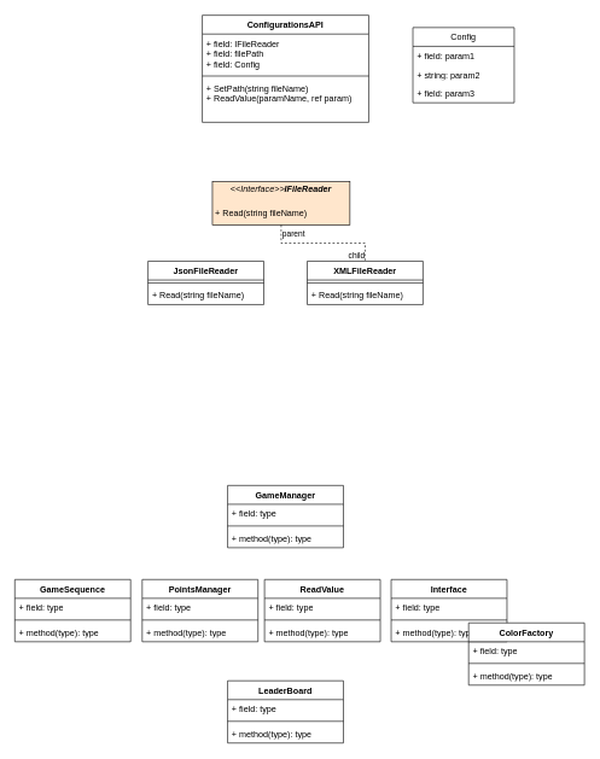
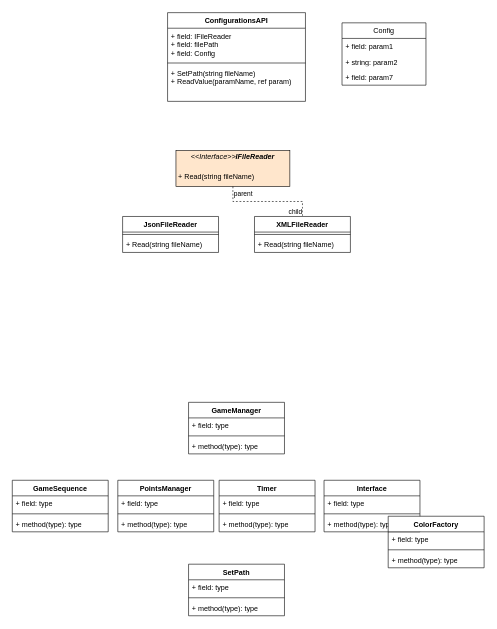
- <mxCell id="19" value="+ field: param3" style="text;strokeColor=none;fillColor=none;align=left;verticalAlign=top;spacingLeft=4;spacingRight=4;overflow=hidden;rotatable=0;points=[[0,0.5],[1,0.5]];portConstraint=eastwest;whiteSpace=wrap;html=1;" vertex="1" parent="16"><mxGeometry y="78" width="140" height="26" as="geometry" /></mxCell>
+ <mxCell id="19" value="+ field: param7" style="text;strokeColor=none;fillColor=none;align=left;verticalAlign=top;spacingLeft=4;spacingRight=4;overflow=hidden;rotatable=0;points=[[0,0.5],[1,0.5]];portConstraint=eastwest;whiteSpace=wrap;html=1;" vertex="1" parent="16"><mxGeometry y="78" width="140" height="26" as="geometry" /></mxCell>
- <mxCell id="32" value="ReadValue" style="swimlane;fontStyle=1;align=center;verticalAlign=top;childLayout=stackLayout;horizontal=1;startSize=26;horizontalStack=0;resizeParent=1;resizeParentMax=0;resizeLast=0;collapsible=1;marginBottom=0;whiteSpace=wrap;html=1;" vertex="1" parent="1"><mxGeometry x="365" y="800" width="160" height="86" as="geometry" /></mxCell>
+ <mxCell id="32" value="Timer" style="swimlane;fontStyle=1;align=center;verticalAlign=top;childLayout=stackLayout;horizontal=1;startSize=26;horizontalStack=0;resizeParent=1;resizeParentMax=0;resizeLast=0;collapsible=1;marginBottom=0;whiteSpace=wrap;html=1;" vertex="1" parent="1"><mxGeometry x="365" y="800" width="160" height="86" as="geometry" /></mxCell>
- <mxCell id="40" value="LeaderBoard" style="swimlane;fontStyle=1;align=center;verticalAlign=top;childLayout=stackLayout;horizontal=1;startSize=26;horizontalStack=0;resizeParent=1;resizeParentMax=0;resizeLast=0;collapsible=1;marginBottom=0;whiteSpace=wrap;html=1;" vertex="1" parent="1"><mxGeometry x="314" y="940" width="160" height="86" as="geometry" /></mxCell>
+ <mxCell id="40" value="SetPath" style="swimlane;fontStyle=1;align=center;verticalAlign=top;childLayout=stackLayout;horizontal=1;startSize=26;horizontalStack=0;resizeParent=1;resizeParentMax=0;resizeLast=0;collapsible=1;marginBottom=0;whiteSpace=wrap;html=1;" vertex="1" parent="1"><mxGeometry x="314" y="940" width="160" height="86" as="geometry" /></mxCell>
